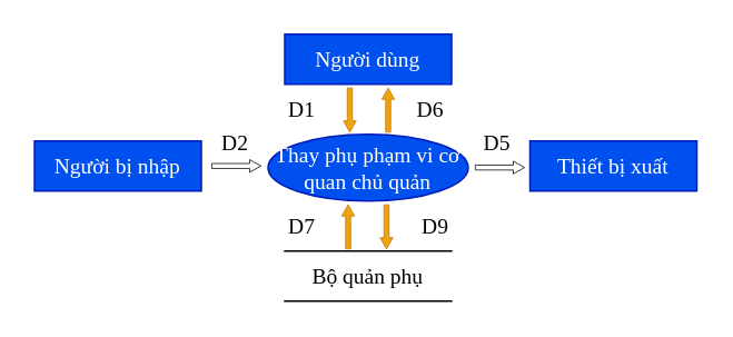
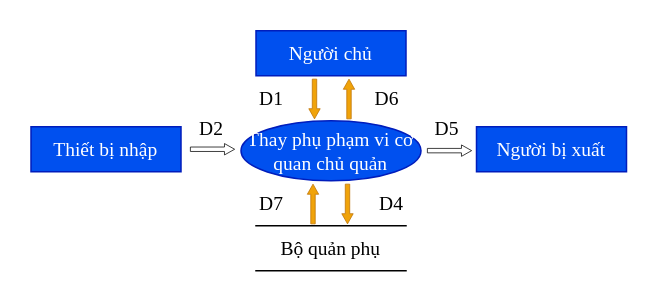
- <mxCell id="3" value="&lt;font style=&quot;font-size: 13px;&quot; face=&quot;Times New Roman&quot;&gt;Người dùng&lt;/font&gt;" style="html=1;dashed=0;whiteSpace=wrap;fillColor=#0050ef;strokeColor=#001DBC;fontColor=#ffffff;" parent="1" vertex="1"><mxGeometry x="170" y="20" width="100" height="30" as="geometry" /></mxCell>
+ <mxCell id="3" value="&lt;font style=&quot;font-size: 13px;&quot; face=&quot;Times New Roman&quot;&gt;Người chủ&lt;/font&gt;" style="html=1;dashed=0;whiteSpace=wrap;fillColor=#0050ef;strokeColor=#001DBC;fontColor=#ffffff;" parent="1" vertex="1"><mxGeometry x="170" y="20" width="100" height="30" as="geometry" /></mxCell>
- <mxCell id="4" value="&lt;font style=&quot;font-size: 13px;&quot; face=&quot;Times New Roman&quot;&gt;Người bị nhập&lt;/font&gt;" style="html=1;dashed=0;whiteSpace=wrap;fillColor=#0050ef;strokeColor=#001DBC;fontColor=#ffffff;" parent="1" vertex="1"><mxGeometry x="20" y="84" width="100" height="30" as="geometry" /></mxCell>
+ <mxCell id="4" value="&lt;font style=&quot;font-size: 13px;&quot; face=&quot;Times New Roman&quot;&gt;Thiết bị nhập&lt;/font&gt;" style="html=1;dashed=0;whiteSpace=wrap;fillColor=#0050ef;strokeColor=#001DBC;fontColor=#ffffff;" parent="1" vertex="1"><mxGeometry x="20" y="84" width="100" height="30" as="geometry" /></mxCell>
- <mxCell id="5" value="&lt;font style=&quot;font-size: 13px;&quot; face=&quot;Times New Roman&quot;&gt;Thiết bị xuất&lt;/font&gt;" style="html=1;dashed=0;whiteSpace=wrap;fillColor=#0050ef;strokeColor=#001DBC;fontColor=#ffffff;" parent="1" vertex="1"><mxGeometry x="317" y="84" width="100" height="30" as="geometry" /></mxCell>
+ <mxCell id="5" value="&lt;font style=&quot;font-size: 13px;&quot; face=&quot;Times New Roman&quot;&gt;Người bị xuất&lt;/font&gt;" style="html=1;dashed=0;whiteSpace=wrap;fillColor=#0050ef;strokeColor=#001DBC;fontColor=#ffffff;" parent="1" vertex="1"><mxGeometry x="317" y="84" width="100" height="30" as="geometry" /></mxCell>
- <mxCell id="17" value="&lt;font face=&quot;Times New Roman&quot; style=&quot;font-size: 13px;&quot;&gt;D9&lt;/font&gt;" style="text;html=1;align=center;verticalAlign=middle;resizable=0;points=[];autosize=1;strokeColor=none;fillColor=none;" parent="1" vertex="1"><mxGeometry x="240" y="120" width="40" height="30" as="geometry" /></mxCell>
+ <mxCell id="17" value="&lt;font face=&quot;Times New Roman&quot; style=&quot;font-size: 13px;&quot;&gt;D4&lt;/font&gt;" style="text;html=1;align=center;verticalAlign=middle;resizable=0;points=[];autosize=1;strokeColor=none;fillColor=none;" parent="1" vertex="1"><mxGeometry x="240" y="120" width="40" height="30" as="geometry" /></mxCell>
